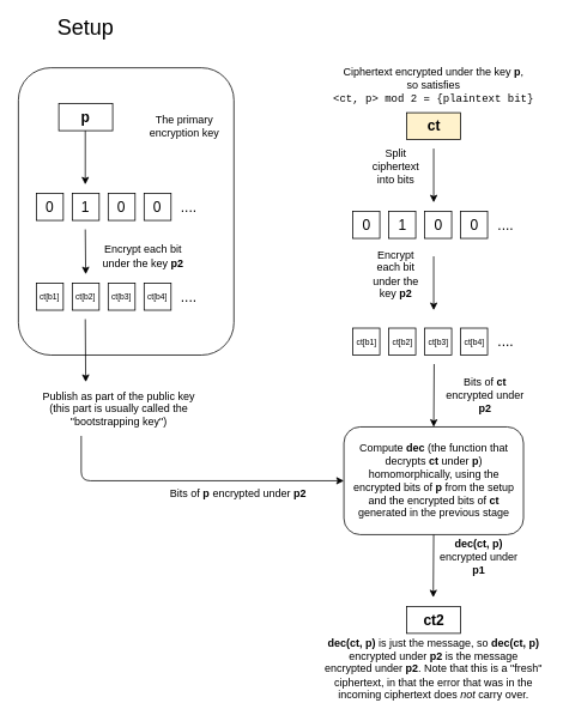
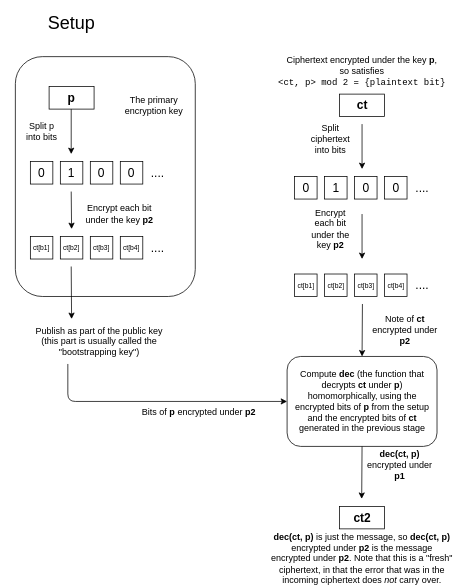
- <mxCell id="2" value="&lt;b&gt;&lt;font style=&quot;font-size: 16px&quot;&gt;ct&lt;/font&gt;&lt;/b&gt;" style="rounded=0;whiteSpace=wrap;html=1;fontSize=16;fillColor=#fff2cc;" vertex="1" parent="1"><mxGeometry x="452.5" y="125" width="60" height="30" as="geometry" /></mxCell>
+ <mxCell id="2" value="&lt;b&gt;&lt;font style=&quot;font-size: 16px&quot;&gt;ct&lt;/font&gt;&lt;/b&gt;" style="rounded=0;whiteSpace=wrap;html=1;fontSize=16;" vertex="1" parent="1"><mxGeometry x="452.5" y="125" width="60" height="30" as="geometry" /></mxCell>
+ <mxCell id="28" value="Split p into bits" style="text;html=1;strokeColor=none;fillColor=none;align=center;verticalAlign=middle;whiteSpace=wrap;rounded=0;" vertex="1" parent="1"><mxGeometry x="27.5" y="165" width="55" height="20" as="geometry" /></mxCell>
- <mxCell id="44" value="Bits of &lt;b&gt;ct&lt;/b&gt; encrypted under &lt;b&gt;p2&lt;/b&gt;" style="text;html=1;strokeColor=none;fillColor=none;align=center;verticalAlign=middle;whiteSpace=wrap;rounded=0;" vertex="1" parent="1"><mxGeometry x="490" y="435" width="100" height="10" as="geometry" /></mxCell>
+ <mxCell id="44" value="Note of &lt;b&gt;ct&lt;/b&gt; encrypted under &lt;b&gt;p2&lt;/b&gt;" style="text;html=1;strokeColor=none;fillColor=none;align=center;verticalAlign=middle;whiteSpace=wrap;rounded=0;" vertex="1" parent="1"><mxGeometry x="490" y="435" width="100" height="10" as="geometry" /></mxCell>
